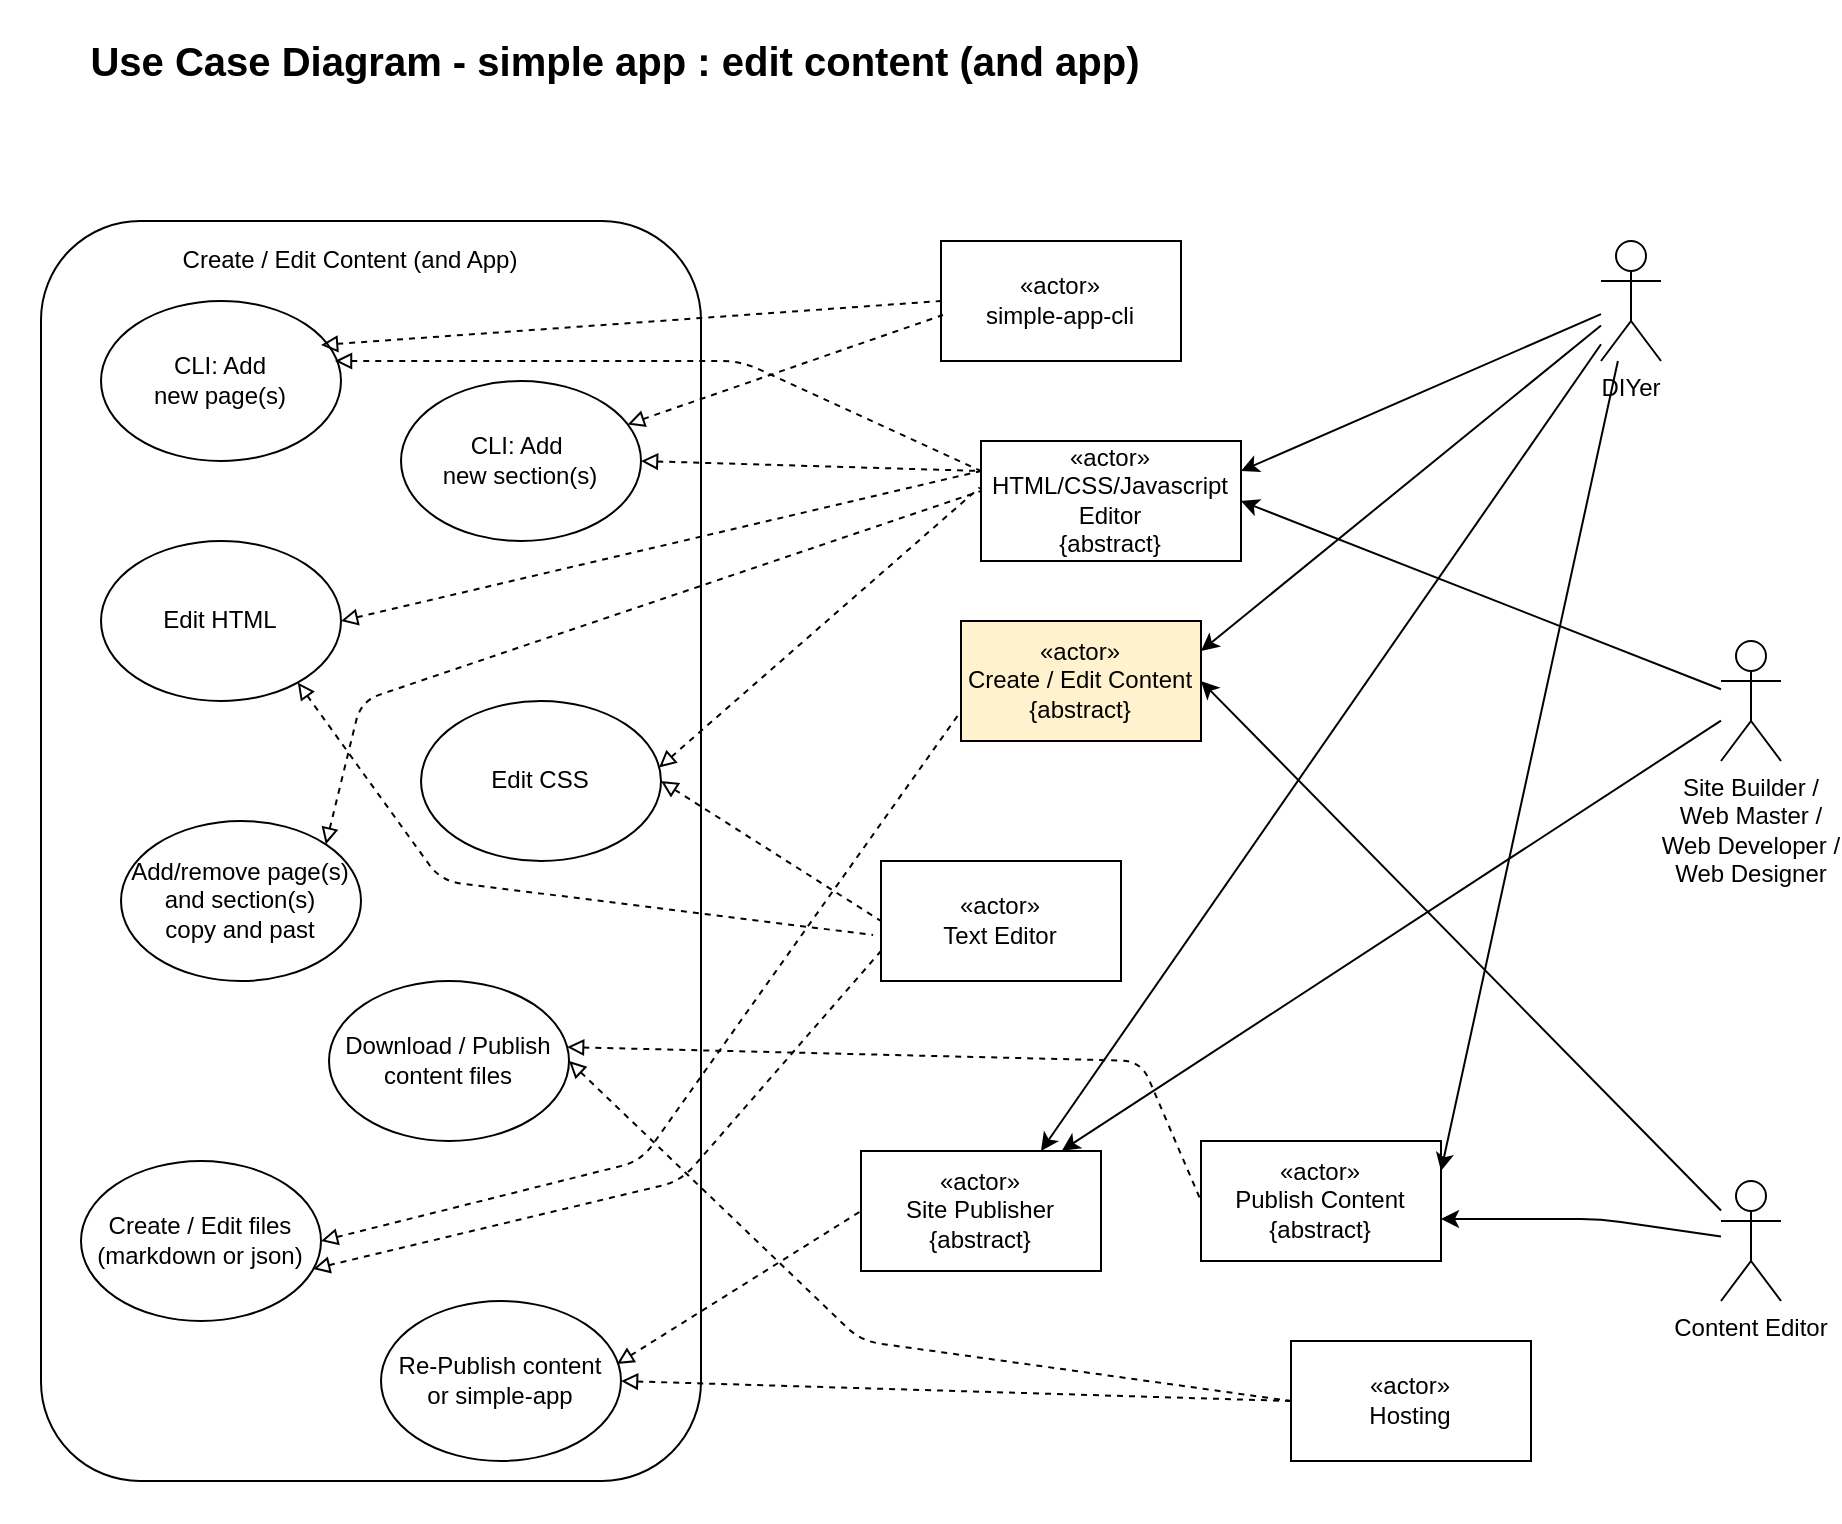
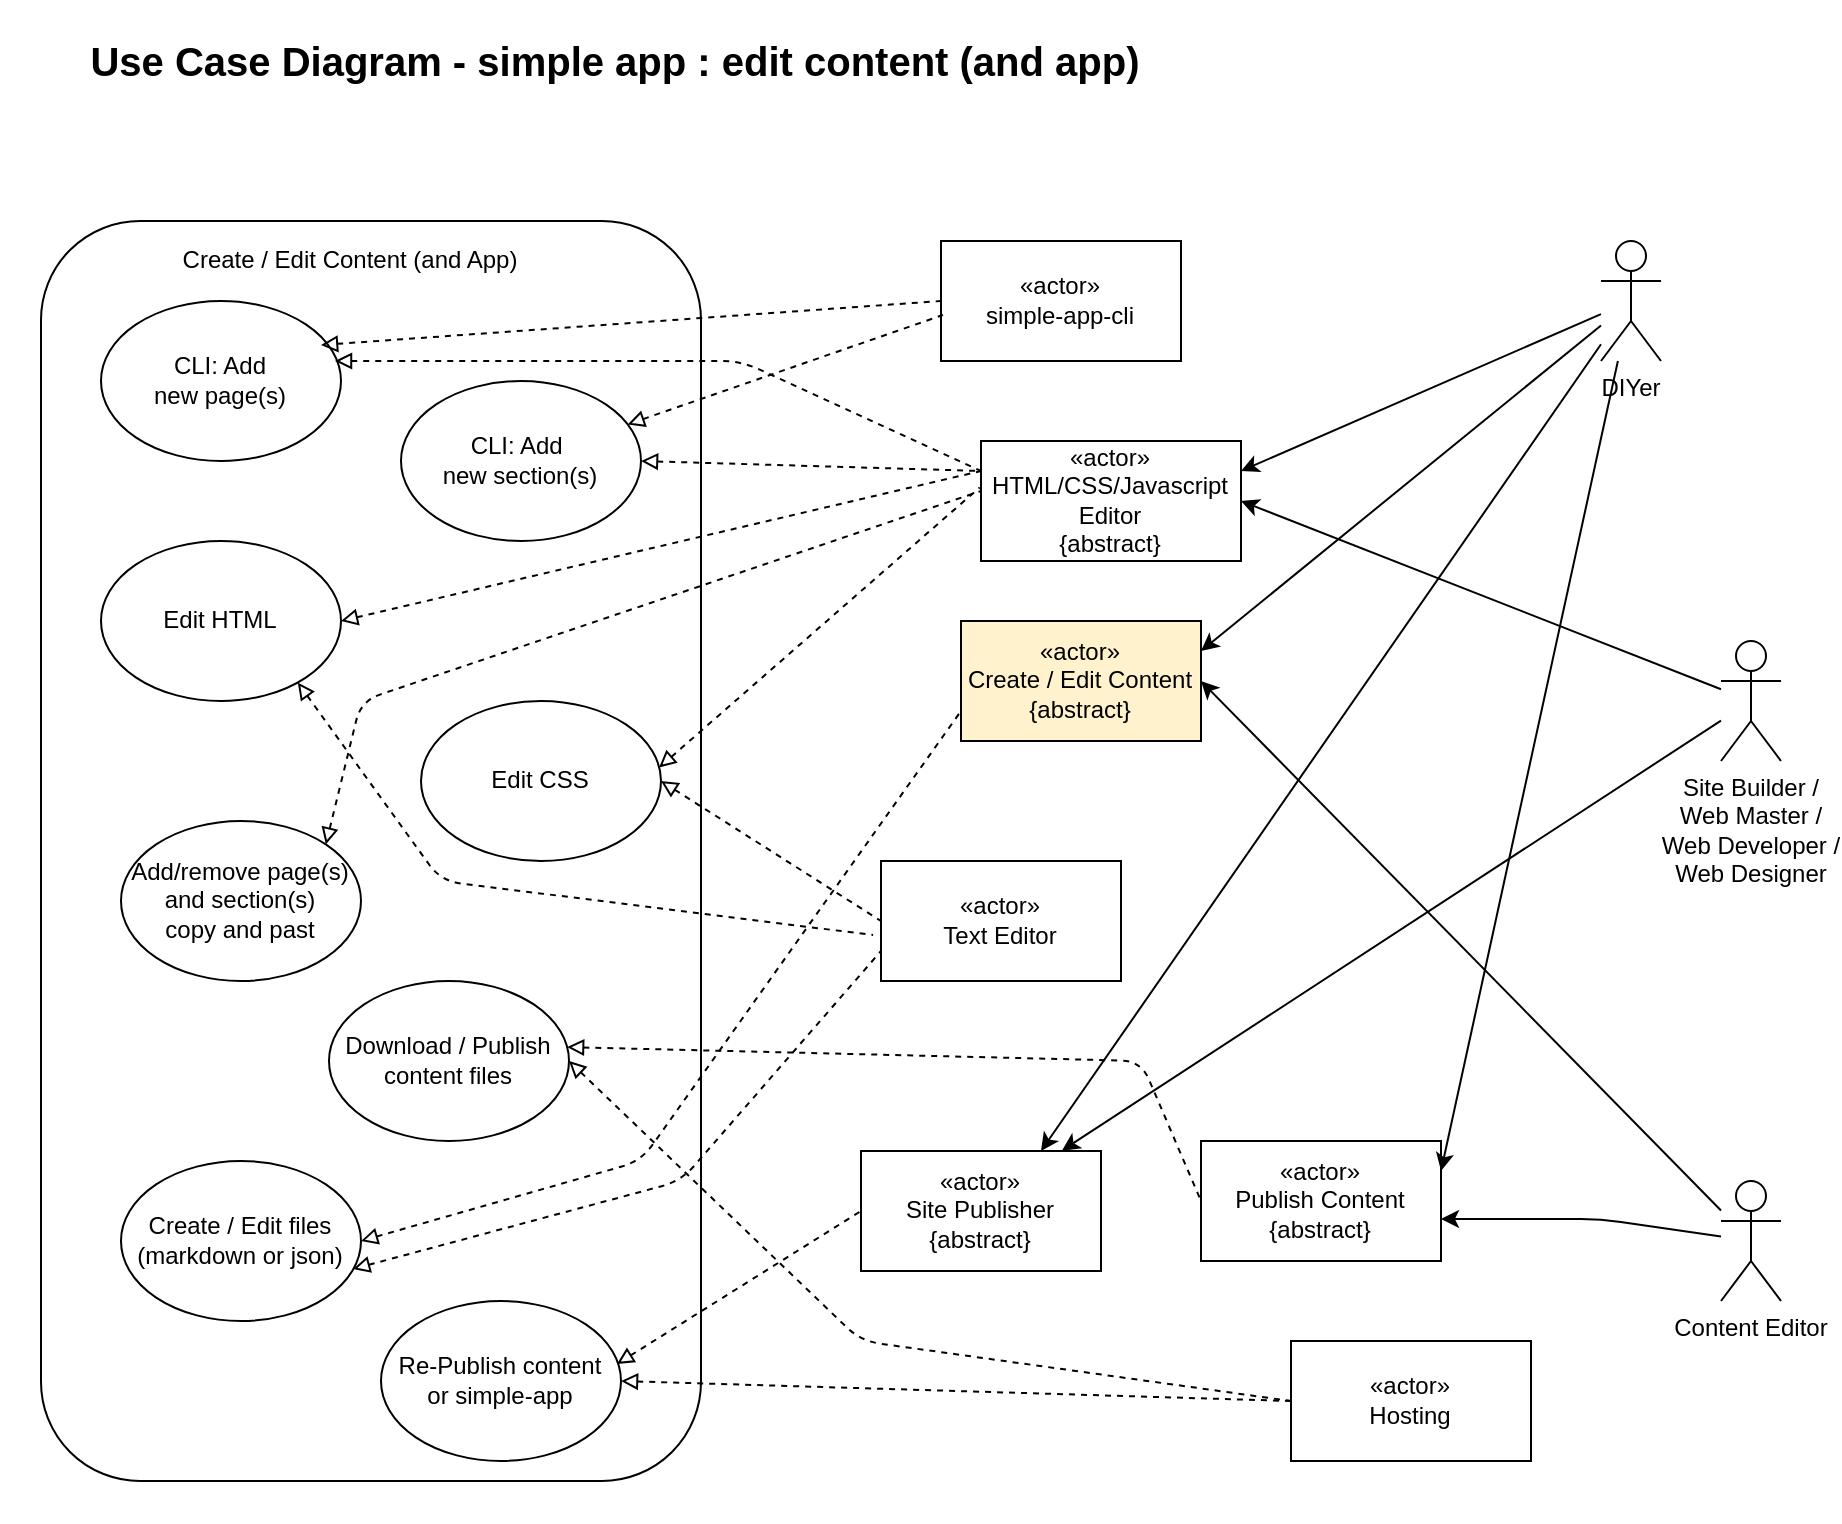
- <mxCell id="26" value="Create / Edit files&lt;br&gt;(markdown or json)" style="ellipse;whiteSpace=wrap;html=1;" parent="1" vertex="1"><mxGeometry x="40" y="580" width="120" height="80" as="geometry" /></mxCell>
+ <mxCell id="26" value="Create / Edit files&lt;br&gt;(markdown or json)" style="ellipse;whiteSpace=wrap;html=1;" parent="1" vertex="1"><mxGeometry x="60" y="580" width="120" height="80" as="geometry" /></mxCell>
